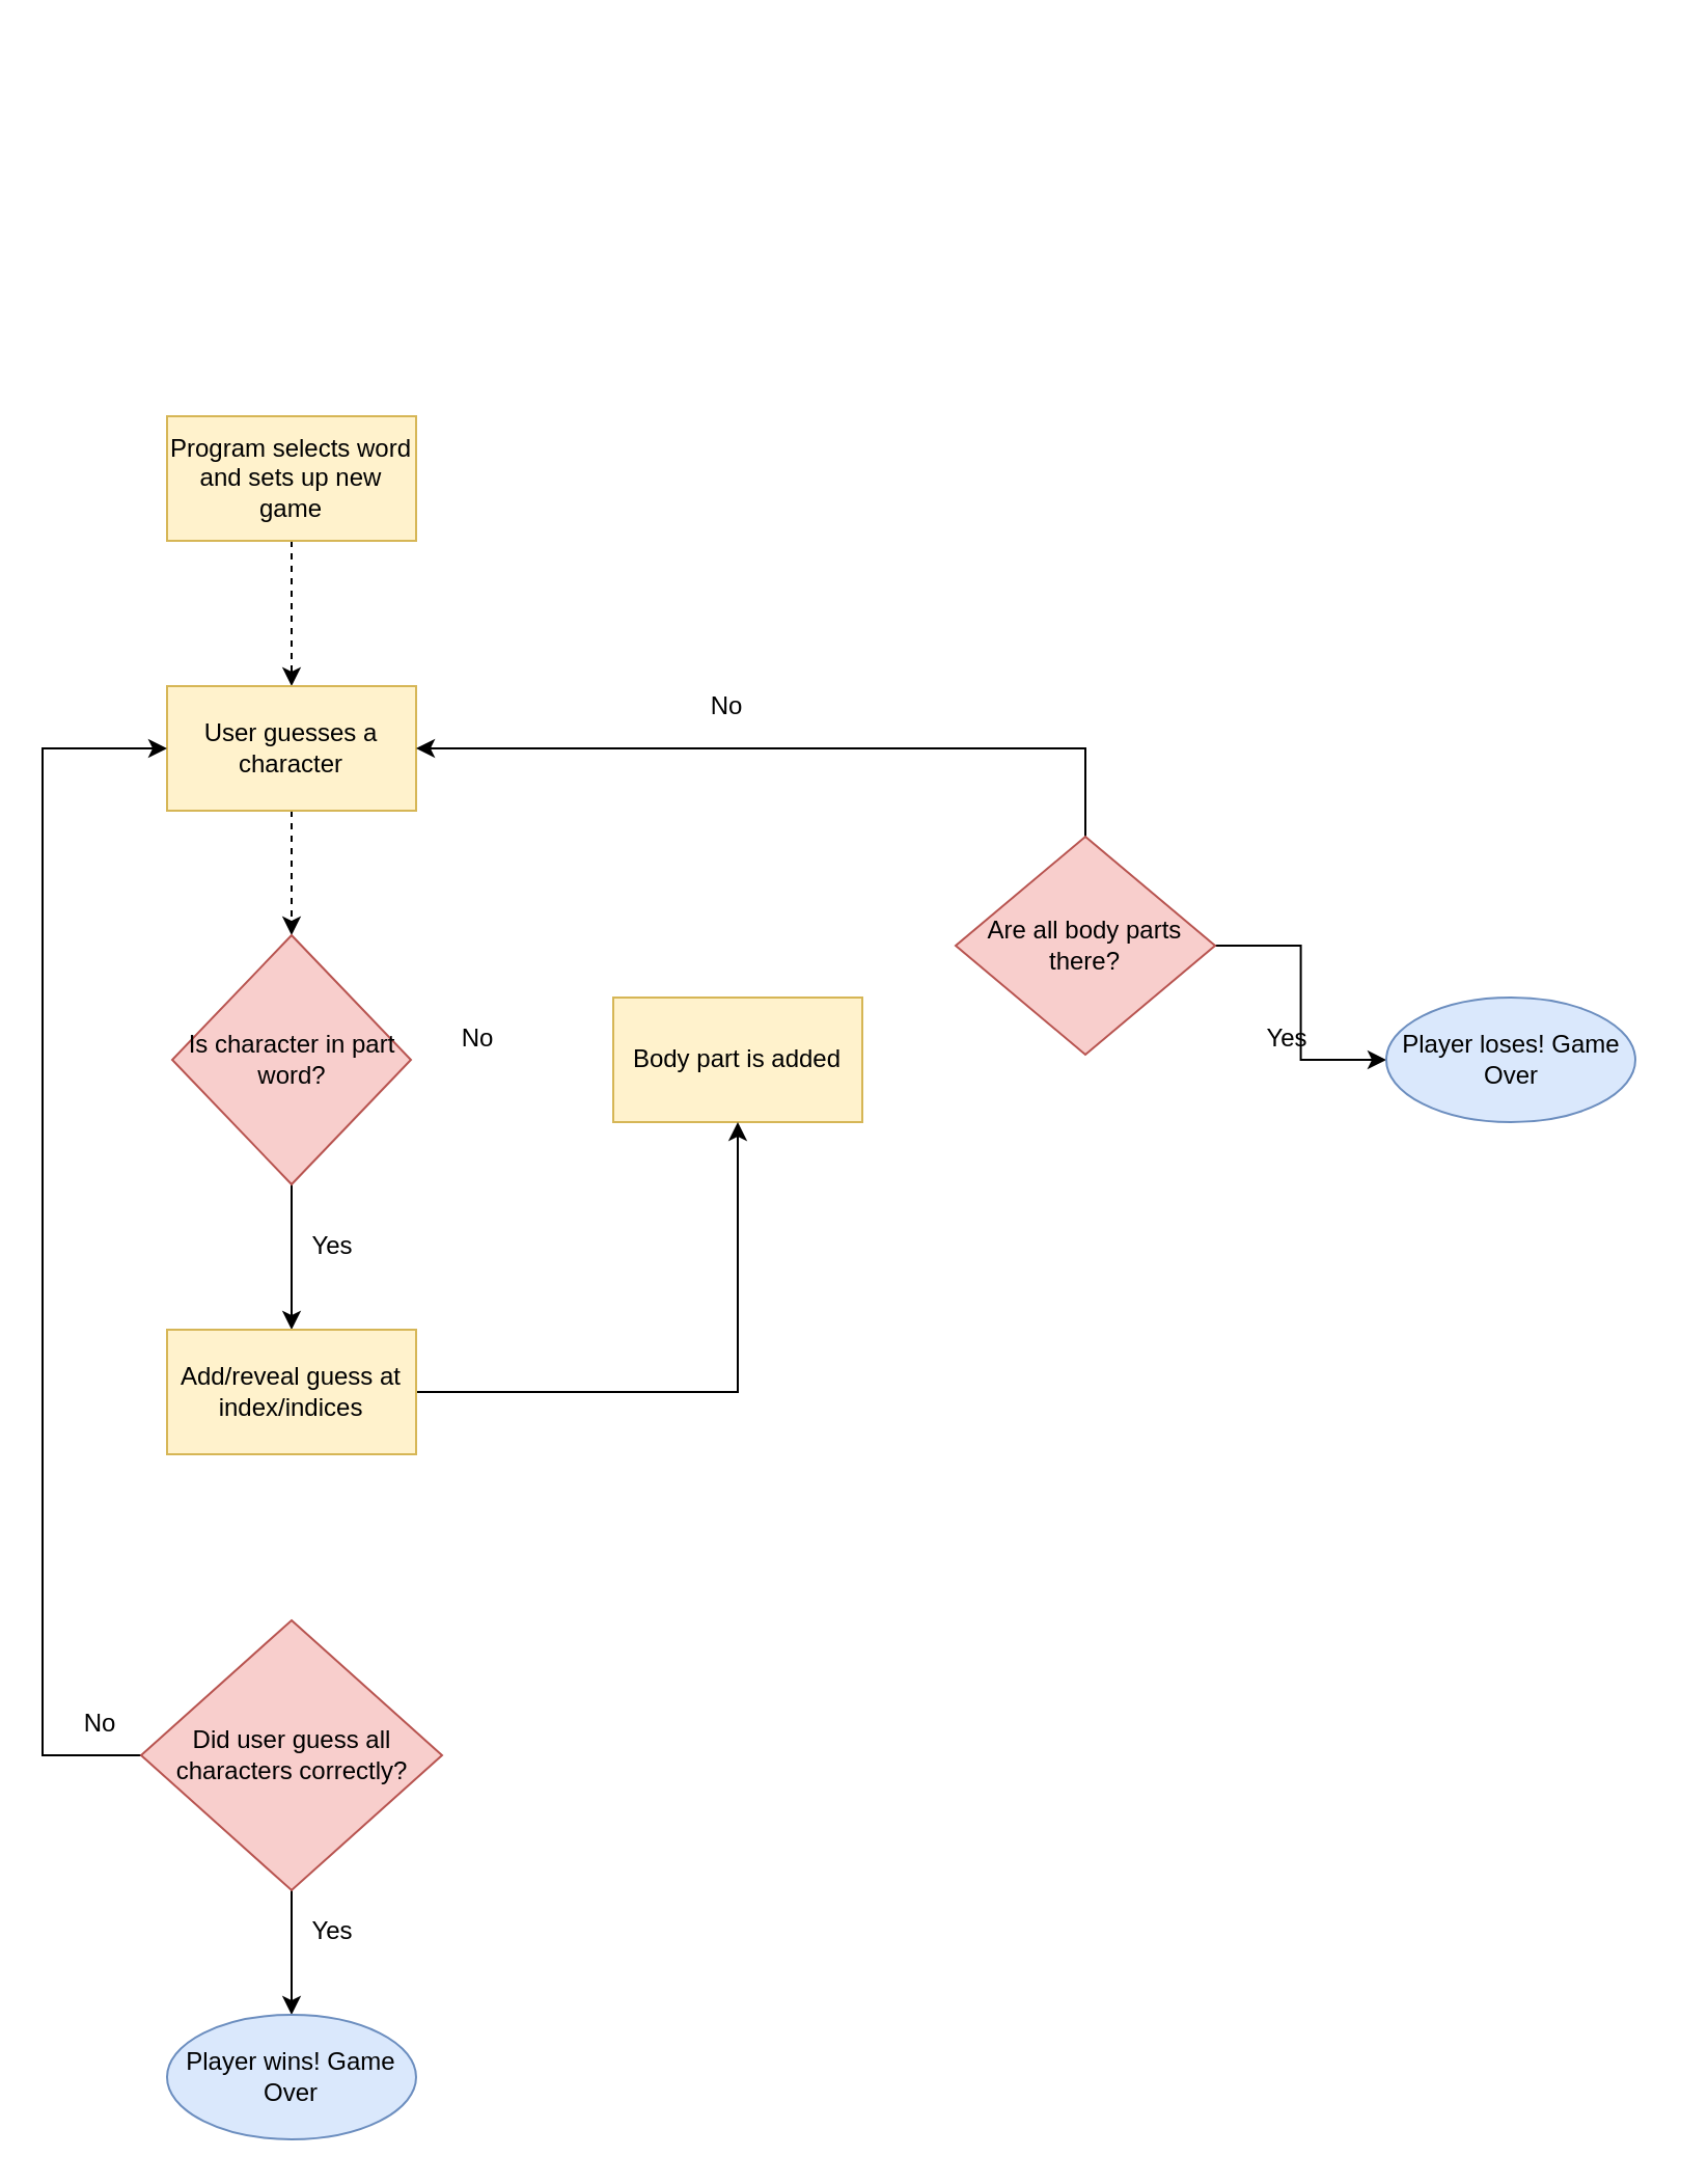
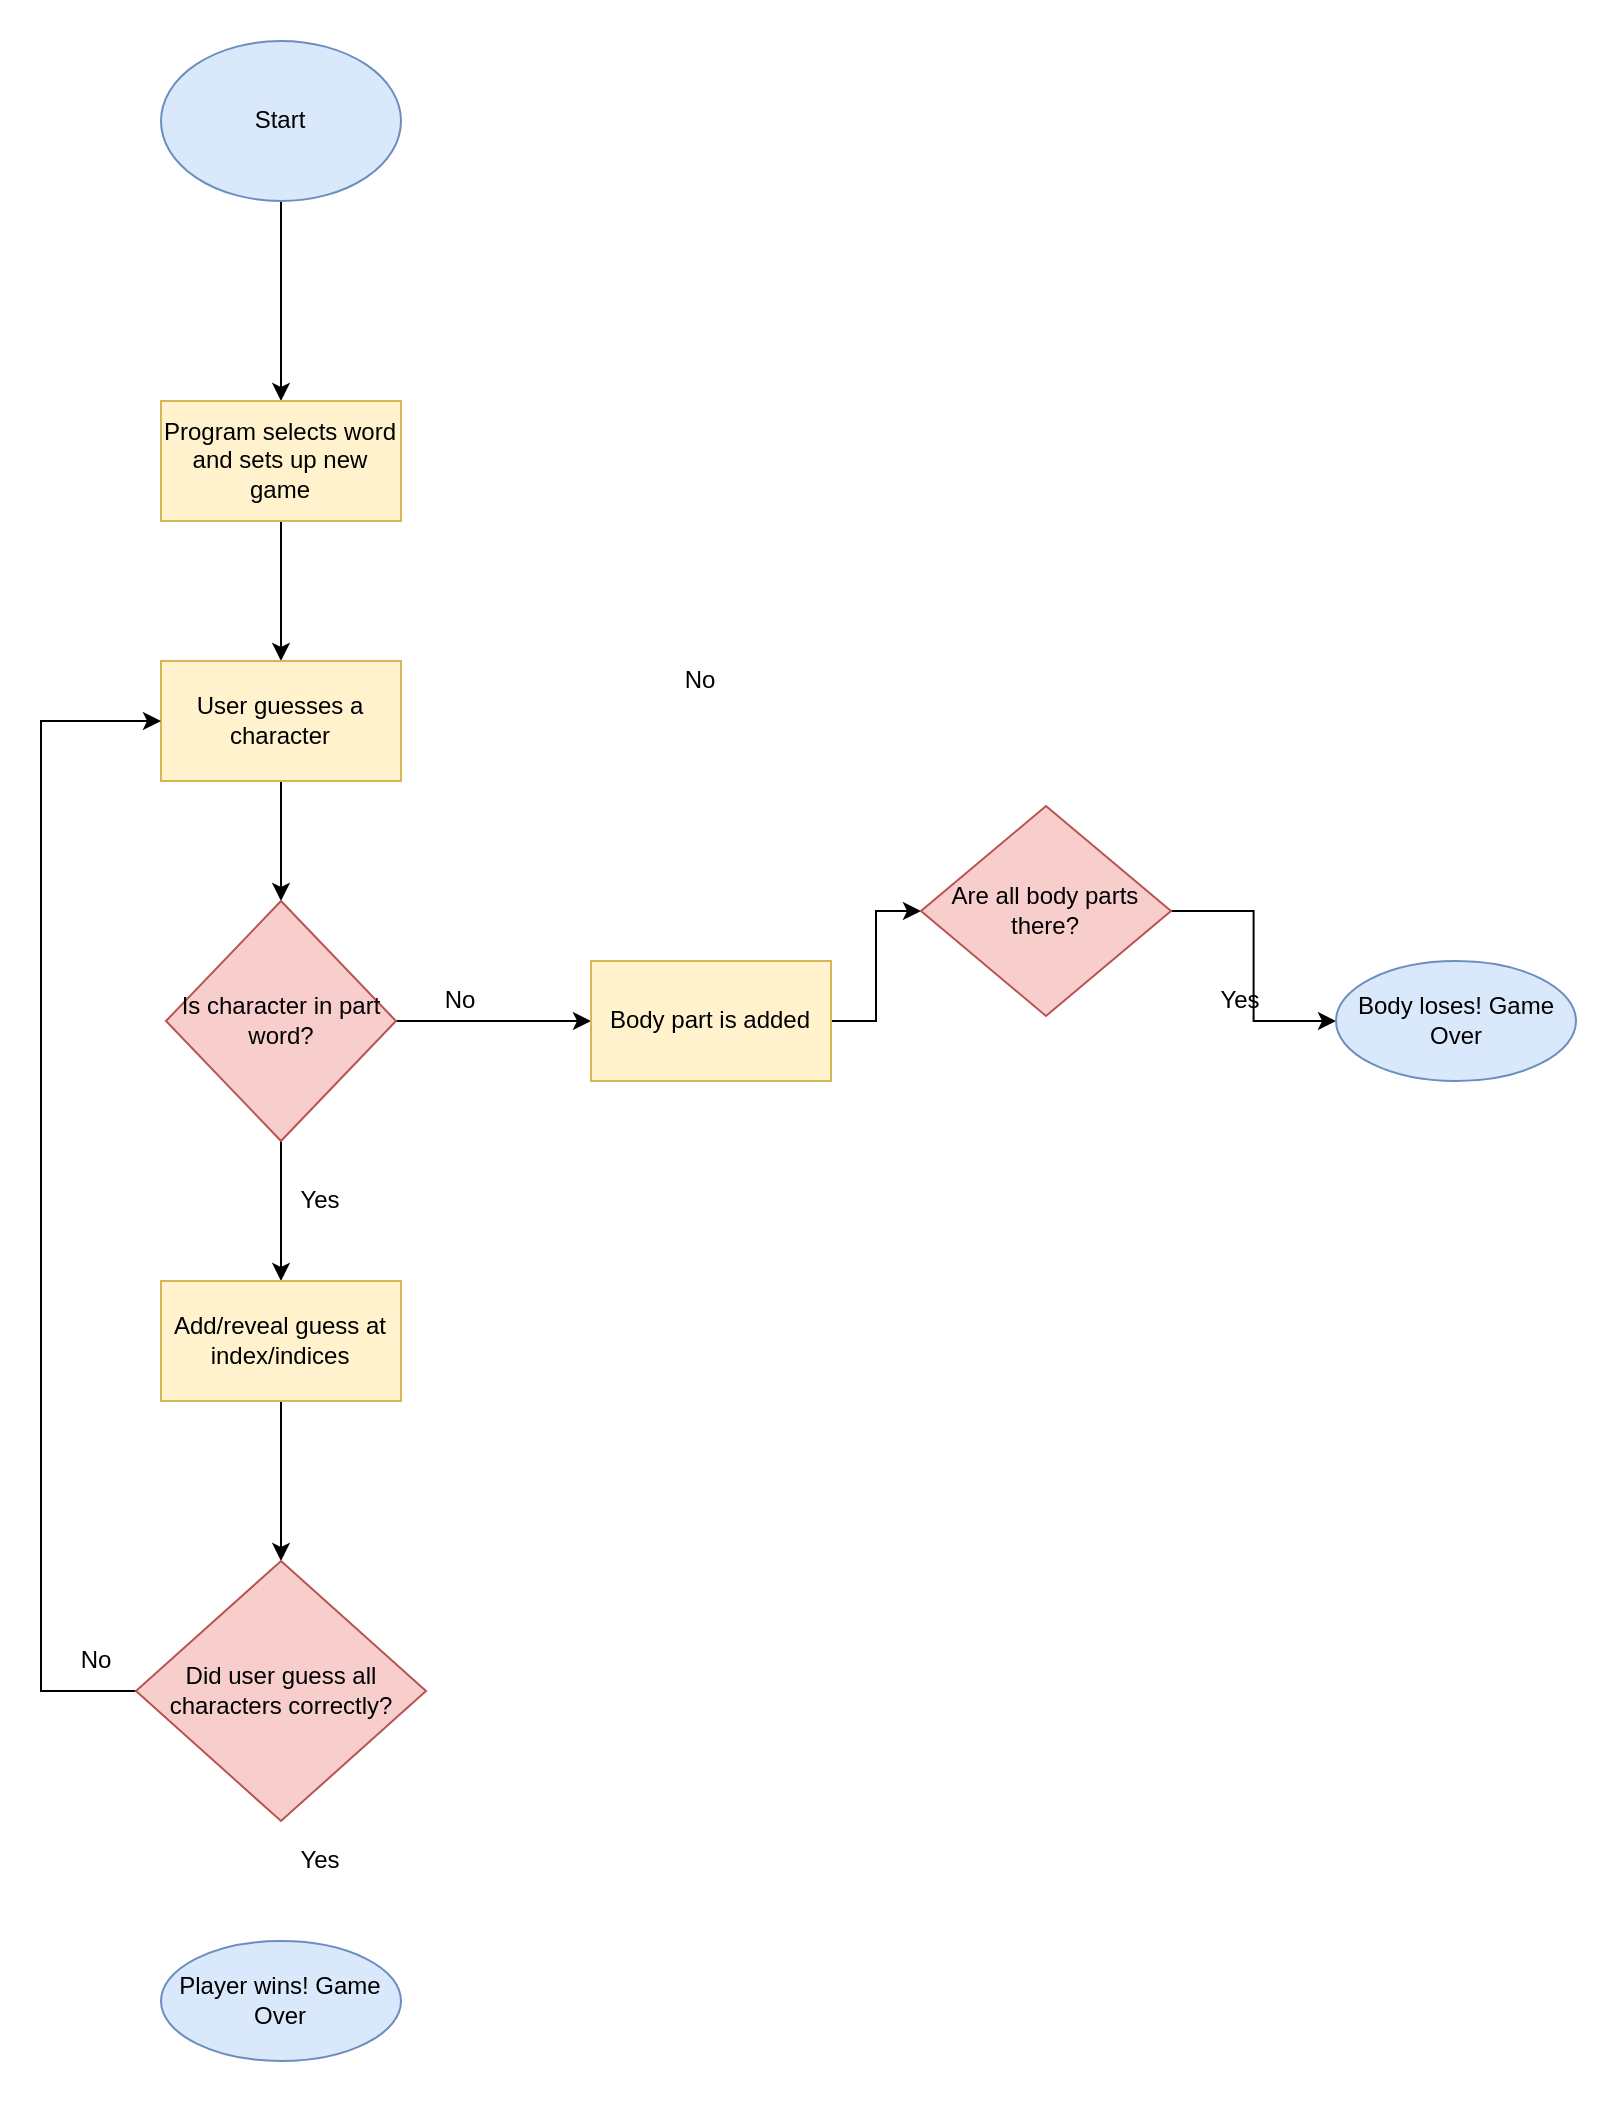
+ <mxCell id="3" value="Start" style="ellipse;whiteSpace=wrap;html=1;fillColor=#dae8fc;strokeColor=#6c8ebf;" vertex="1" parent="1"><mxGeometry x="80" y="20" width="120" height="80" as="geometry" /></mxCell>
+ <mxCell id="2" value="" style="edgeStyle=orthogonalEdgeStyle;rounded=0;orthogonalLoop=1;jettySize=auto;html=1;" edge="1" parent="1" source="3" target="5"><mxGeometry relative="1" as="geometry" /></mxCell>
- <mxCell id="4" value="" style="edgeStyle=orthogonalEdgeStyle;rounded=0;orthogonalLoop=1;jettySize=auto;html=1;dashed=1;" edge="1" parent="1" source="5" target="7"><mxGeometry relative="1" as="geometry" /></mxCell>
+ <mxCell id="4" value="" style="edgeStyle=orthogonalEdgeStyle;rounded=0;orthogonalLoop=1;jettySize=auto;html=1;" edge="1" parent="1" source="5" target="7"><mxGeometry relative="1" as="geometry" /></mxCell>
- <mxCell id="13" style="edgeStyle=orthogonalEdgeStyle;rounded=0;orthogonalLoop=1;jettySize=auto;html=1;exitX=0.5;exitY=0;exitDx=0;exitDy=0;entryX=1;entryY=0.5;entryDx=0;entryDy=0;" edge="1" parent="1" source="15" target="7"><mxGeometry relative="1" as="geometry" /></mxCell>
- <mxCell id="6" value="" style="edgeStyle=orthogonalEdgeStyle;rounded=0;orthogonalLoop=1;jettySize=auto;html=1;dashed=1;" edge="1" parent="1" source="7" target="10"><mxGeometry relative="1" as="geometry" /></mxCell>
+ <mxCell id="6" value="" style="edgeStyle=orthogonalEdgeStyle;rounded=0;orthogonalLoop=1;jettySize=auto;html=1;" edge="1" parent="1" source="7" target="10"><mxGeometry relative="1" as="geometry" /></mxCell>
+ <mxCell id="11" value="" style="edgeStyle=orthogonalEdgeStyle;rounded=0;orthogonalLoop=1;jettySize=auto;html=1;" edge="1" parent="1" source="12" target="15"><mxGeometry relative="1" as="geometry" /></mxCell>
+ <mxCell id="8" value="" style="edgeStyle=orthogonalEdgeStyle;rounded=0;orthogonalLoop=1;jettySize=auto;html=1;" edge="1" parent="1" source="10" target="12"><mxGeometry relative="1" as="geometry" /></mxCell>
- <mxCell id="17" value="Player loses! Game Over" style="ellipse;whiteSpace=wrap;html=1;fillColor=#dae8fc;strokeColor=#6c8ebf;" vertex="1" parent="1"><mxGeometry x="667.5" y="480" width="120" height="60" as="geometry" /></mxCell>
+ <mxCell id="17" value="Body loses! Game Over" style="ellipse;whiteSpace=wrap;html=1;fillColor=#dae8fc;strokeColor=#6c8ebf;" vertex="1" parent="1"><mxGeometry x="667.5" y="480" width="120" height="60" as="geometry" /></mxCell>
- <mxCell id="20" value="" style="edgeStyle=orthogonalEdgeStyle;rounded=0;orthogonalLoop=1;jettySize=auto;html=1;" edge="1" parent="1" source="21" target="12"><mxGeometry relative="1" as="geometry" /></mxCell>
+ <mxCell id="20" value="" style="edgeStyle=orthogonalEdgeStyle;rounded=0;orthogonalLoop=1;jettySize=auto;html=1;" edge="1" parent="1" source="21" target="24"><mxGeometry relative="1" as="geometry" /></mxCell>
- <mxCell id="23" value="" style="edgeStyle=orthogonalEdgeStyle;rounded=0;orthogonalLoop=1;jettySize=auto;html=1;" edge="1" parent="1" source="24" target="25"><mxGeometry relative="1" as="geometry" /></mxCell>
